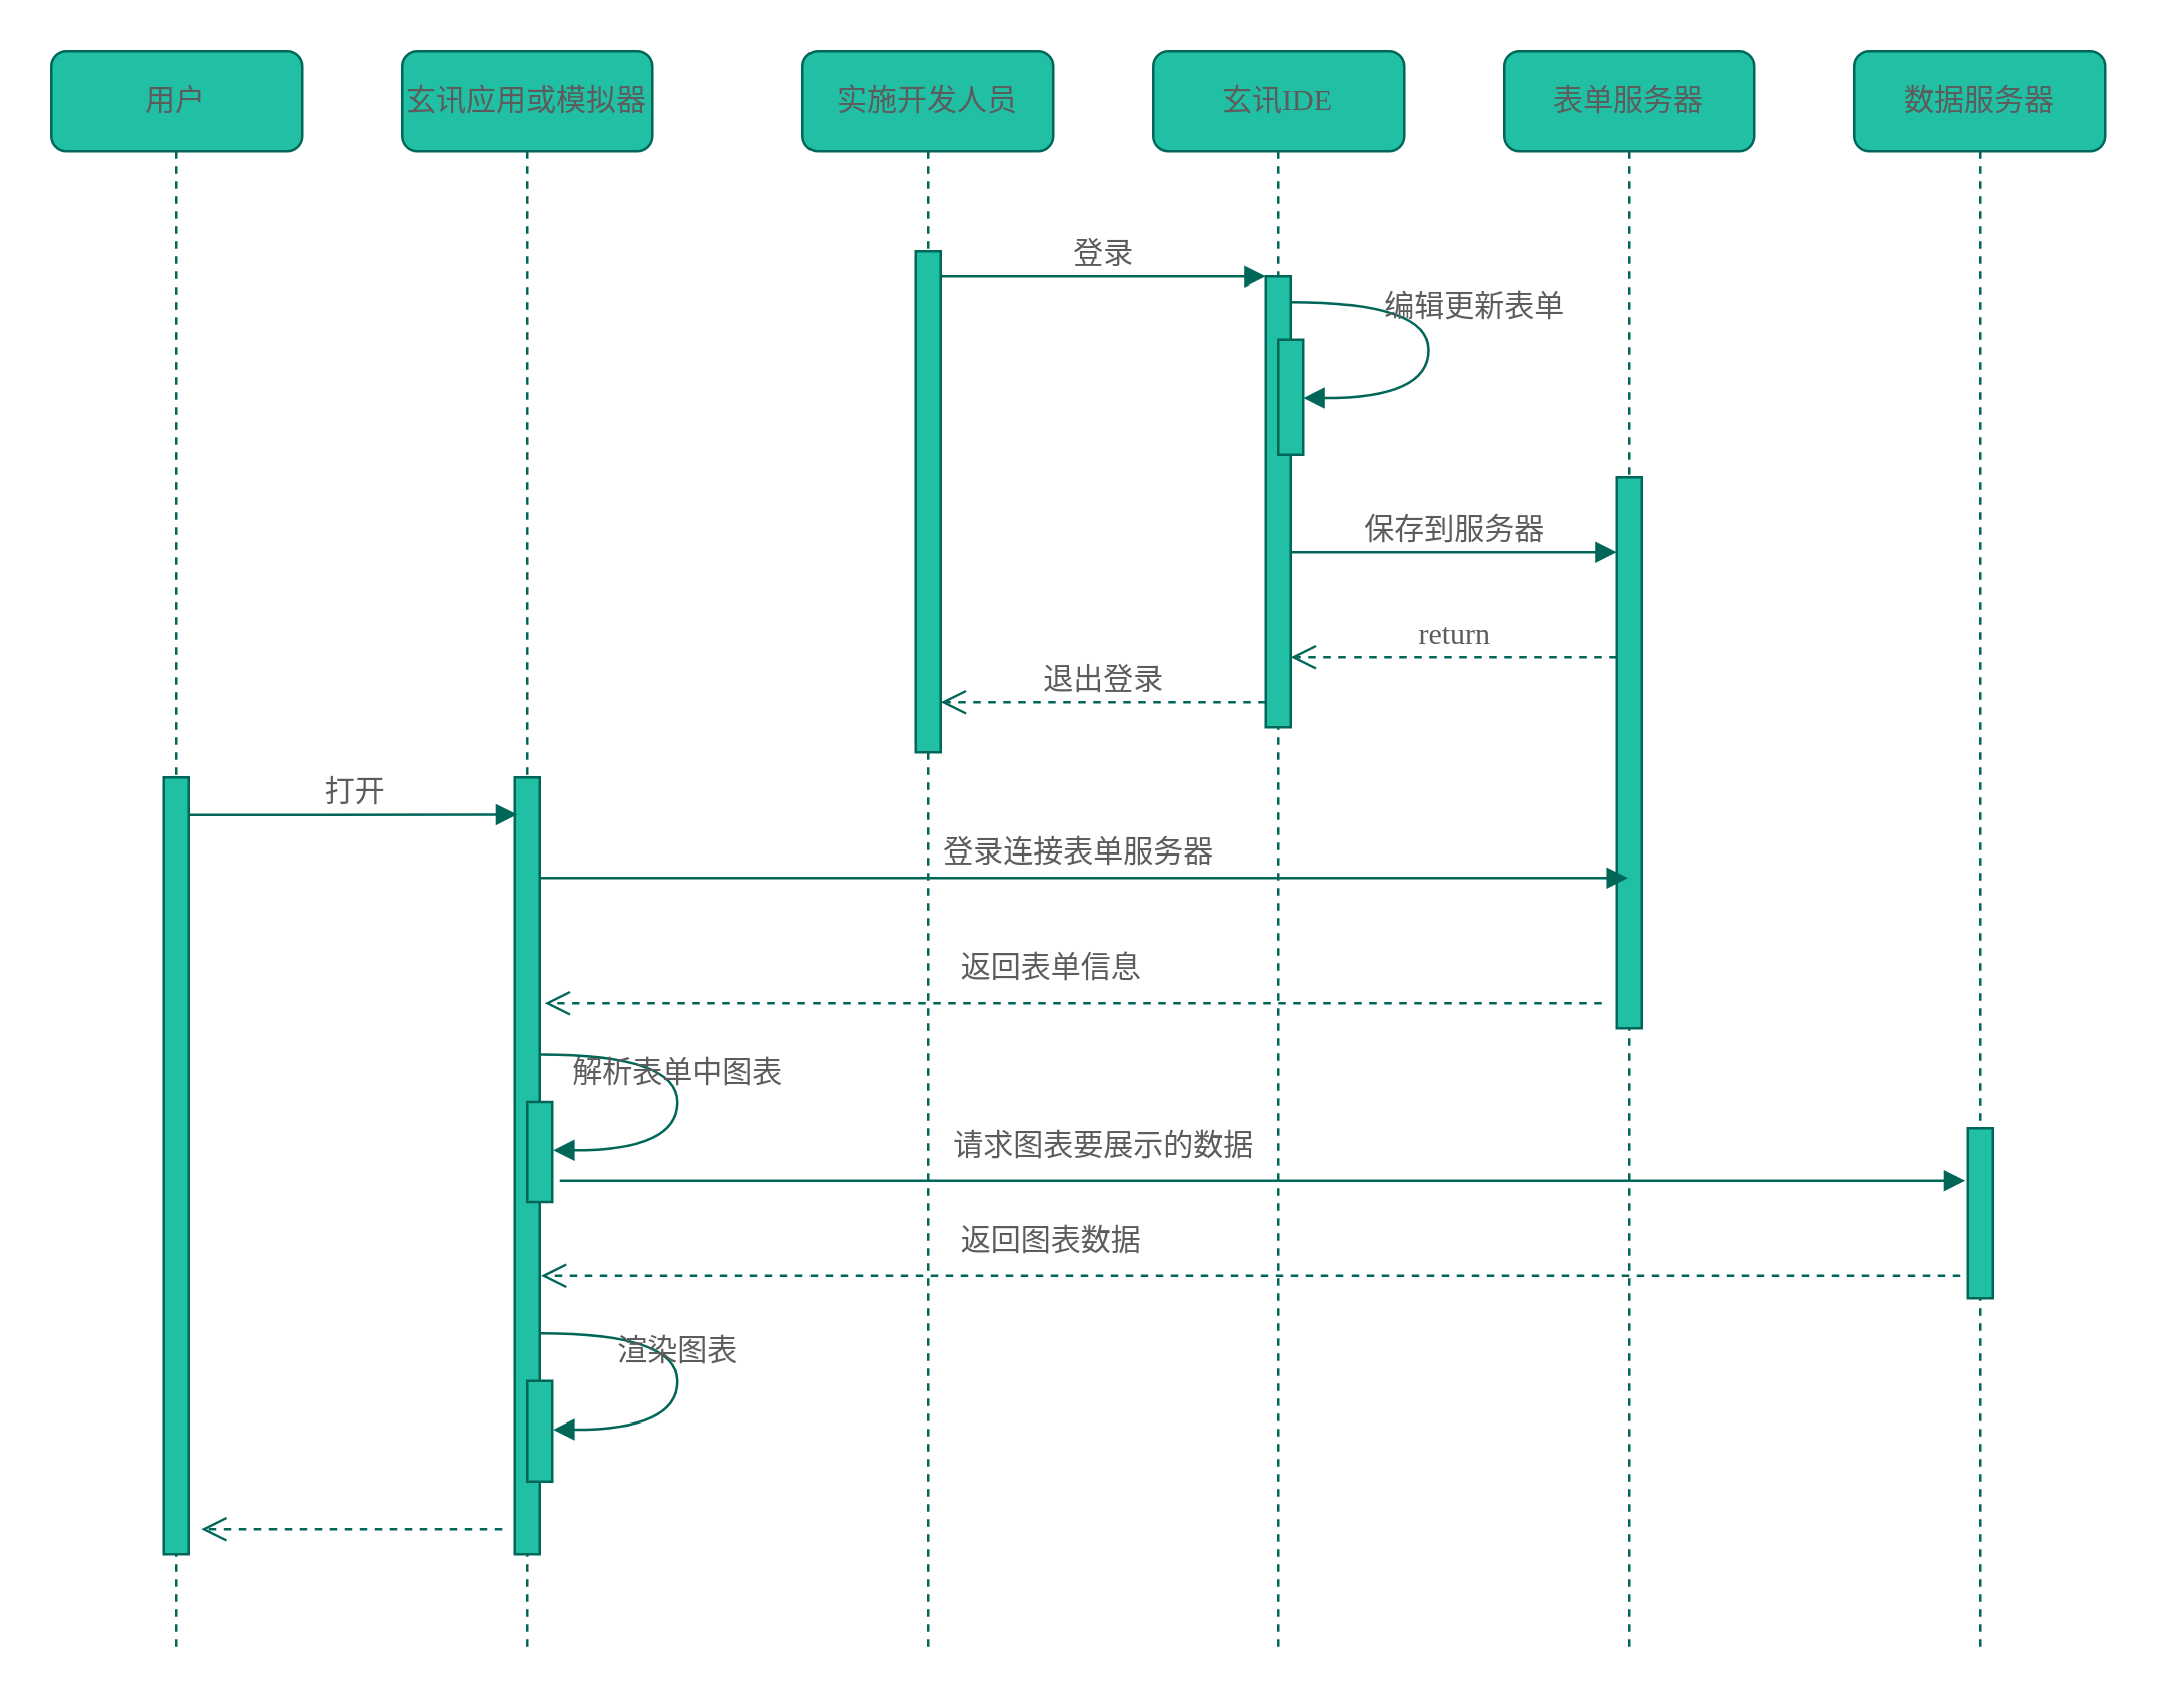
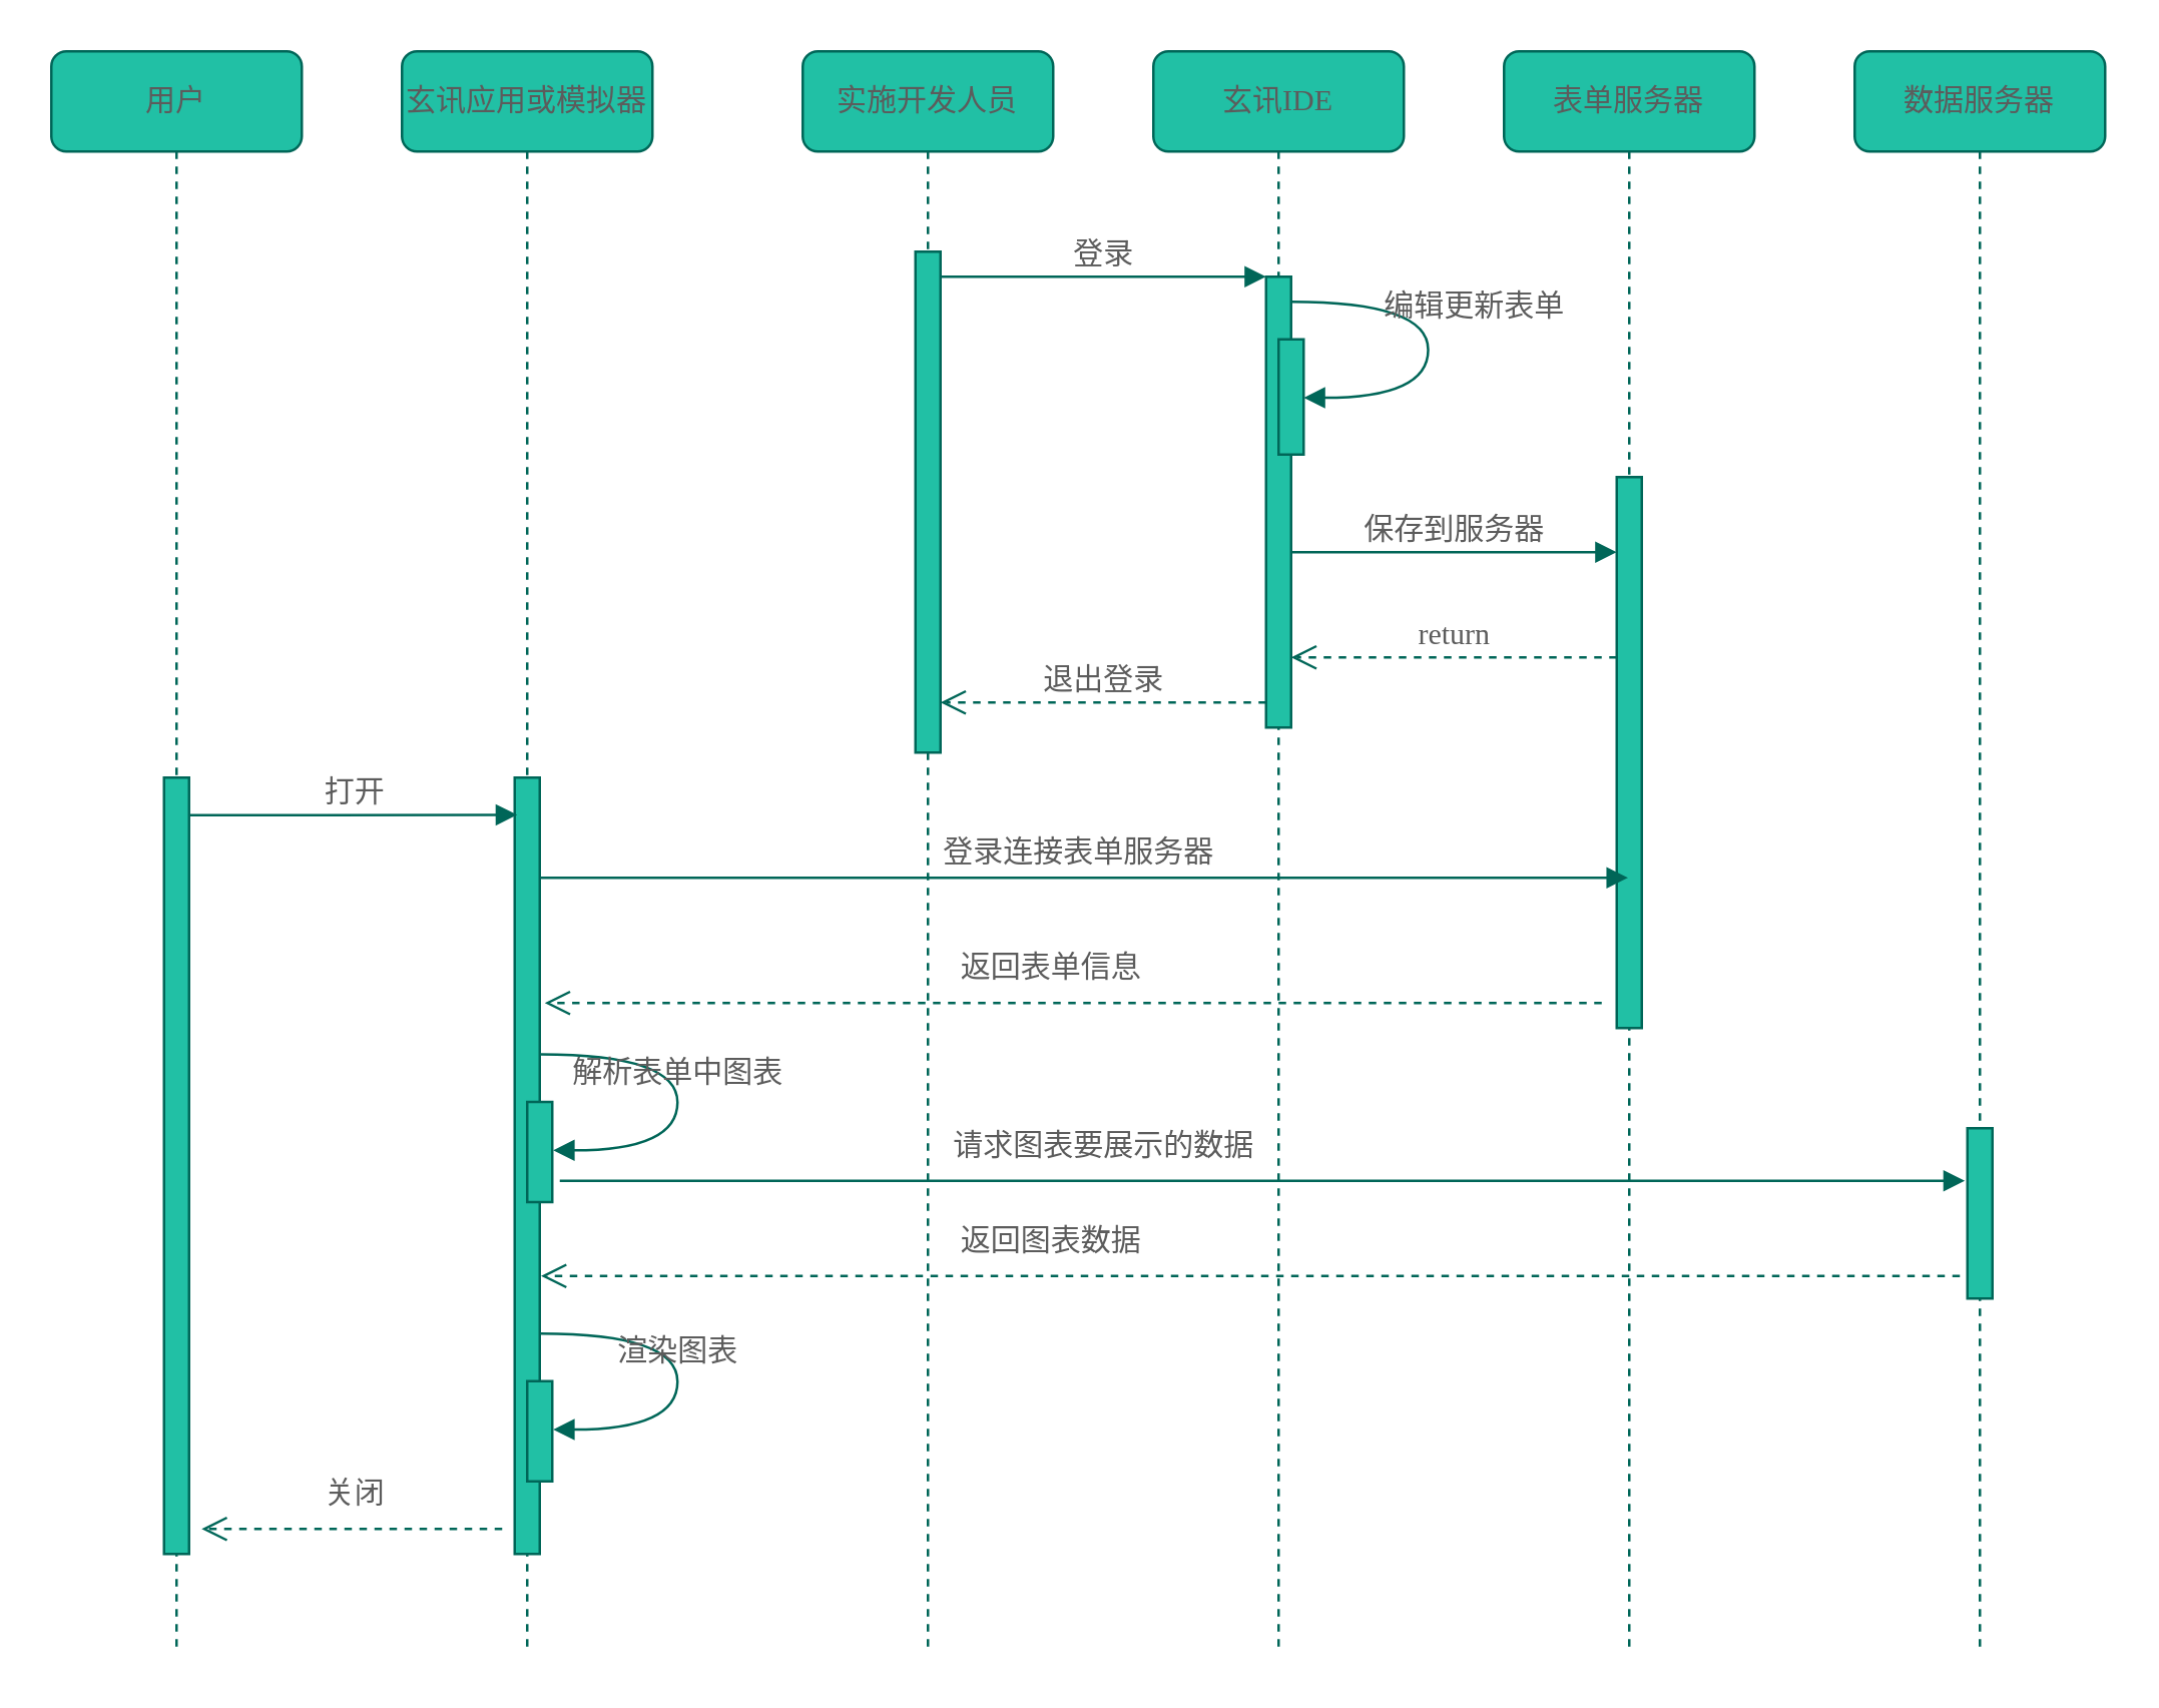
+ <mxCell id="32" value="关闭" style="text;html=1;align=center;verticalAlign=middle;resizable=0;points=[];autosize=1;fontColor=#5C5C5C;" vertex="1" parent="1"><mxGeometry x="124" y="587" width="34" height="18" as="geometry" /></mxCell>
